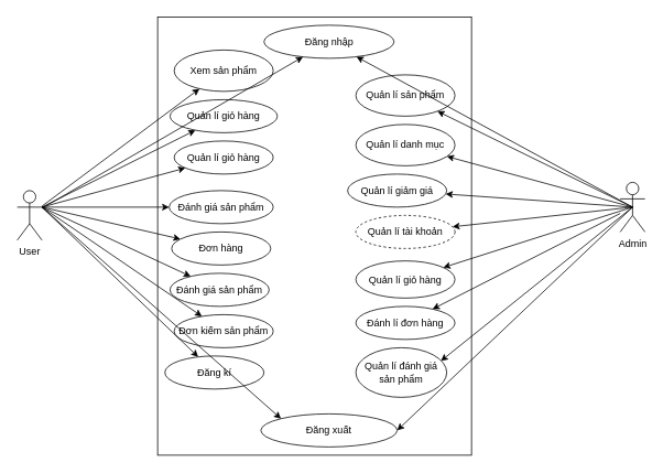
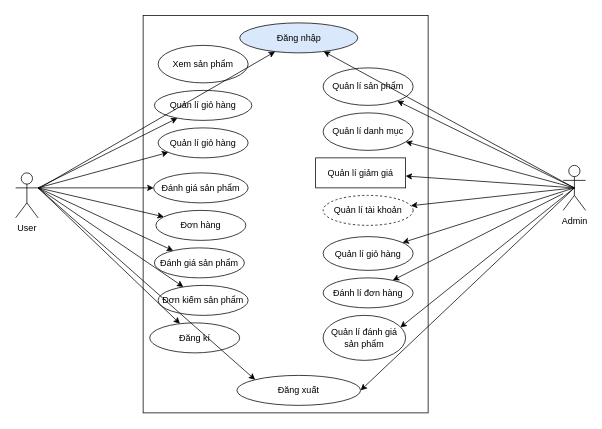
- <mxCell id="5" value="Đăng nhập" style="ellipse;whiteSpace=wrap;html=1;" vertex="1" parent="1"><mxGeometry x="318.75" y="30" width="157.5" height="40" as="geometry" /></mxCell>
+ <mxCell id="5" value="Đăng nhập" style="ellipse;whiteSpace=wrap;html=1;fillColor=#dae8fc;" vertex="1" parent="1"><mxGeometry x="318.75" y="30" width="157.5" height="40" as="geometry" /></mxCell>
- <mxCell id="22" value="" style="endArrow=classic;html=1;rounded=0;" edge="1" parent="1" source="3" target="7"><mxGeometry width="50" height="50" relative="1" as="geometry"><mxPoint x="50" y="310" as="sourcePoint" /><mxPoint x="120.711" y="260" as="targetPoint" /></mxGeometry></mxCell>
- <mxCell id="12" value="Quản lí giảm giá" style="ellipse;whiteSpace=wrap;html=1;" vertex="1" parent="1"><mxGeometry x="420" y="210" width="120" height="40" as="geometry" /></mxCell>
+ <mxCell id="12" value="Quản lí giảm giá" style="whiteSpace=wrap;html=1;rounded=0;" vertex="1" parent="1"><mxGeometry x="420" y="210" width="120" height="40" as="geometry" /></mxCell>
